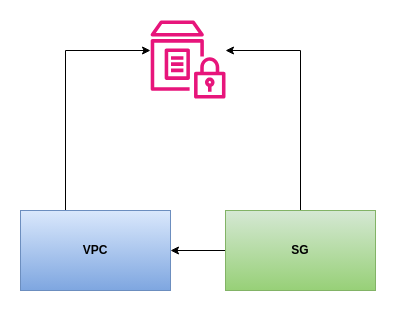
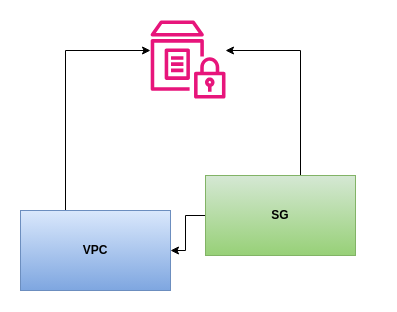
- <mxCell id="6" value="&lt;b&gt;SG&lt;/b&gt;" style="rounded=0;whiteSpace=wrap;html=1;fillColor=#d5e8d4;gradientColor=#97d077;strokeColor=#82b366;" vertex="1" parent="1"><mxGeometry x="225" y="210" width="150" height="80" as="geometry" /></mxCell>
+ <mxCell id="6" value="&lt;b&gt;SG&lt;/b&gt;" style="rounded=0;whiteSpace=wrap;html=1;fillColor=#d5e8d4;gradientColor=#97d077;strokeColor=#82b366;" vertex="1" parent="1"><mxGeometry x="205" y="175" width="150" height="80" as="geometry" /></mxCell>
